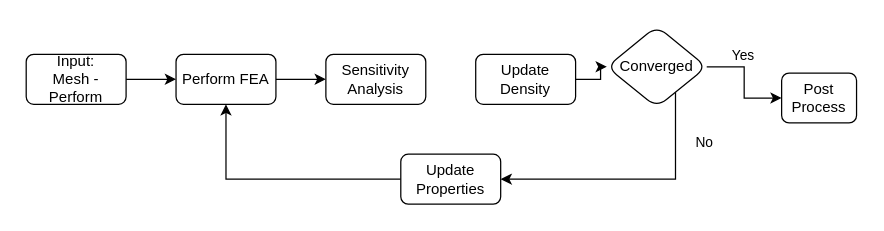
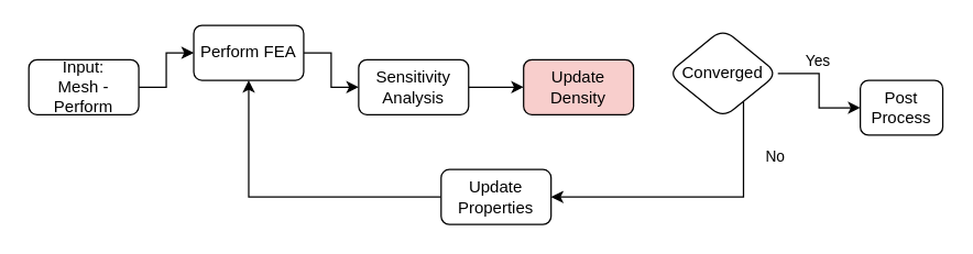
- <mxCell id="5" value="Perform FEA" style="whiteSpace=wrap;html=1;rounded=1;" vertex="1" parent="1"><mxGeometry x="140" y="43" width="80" height="40" as="geometry" /></mxCell>
+ <mxCell id="5" value="Perform FEA" style="whiteSpace=wrap;html=1;rounded=1;" vertex="1" parent="1"><mxGeometry x="140" y="18" width="80" height="40" as="geometry" /></mxCell>
+ <mxCell id="6" value="" style="edgeStyle=orthogonalEdgeStyle;rounded=0;orthogonalLoop=1;jettySize=auto;html=1;" edge="1" parent="1" source="7" target="9"><mxGeometry relative="1" as="geometry" /></mxCell>
- <mxCell id="9" value="Update Density" style="whiteSpace=wrap;html=1;rounded=1;" vertex="1" parent="1"><mxGeometry x="380" y="43" width="80" height="40" as="geometry" /></mxCell>
+ <mxCell id="9" value="Update Density" style="whiteSpace=wrap;html=1;rounded=1;fillColor=#f8cecc;" vertex="1" parent="1"><mxGeometry x="380" y="43" width="80" height="40" as="geometry" /></mxCell>
- <mxCell id="8" value="" style="edgeStyle=orthogonalEdgeStyle;rounded=0;orthogonalLoop=1;jettySize=auto;html=1;" edge="1" parent="1" source="9" target="14"><mxGeometry relative="1" as="geometry" /></mxCell>
